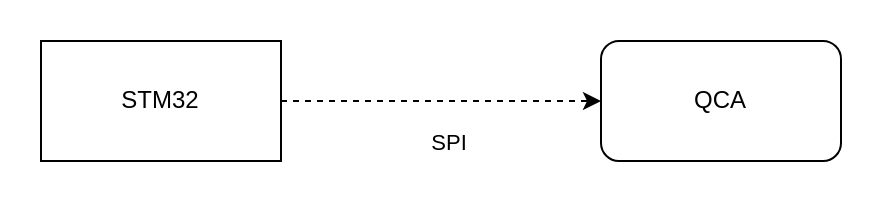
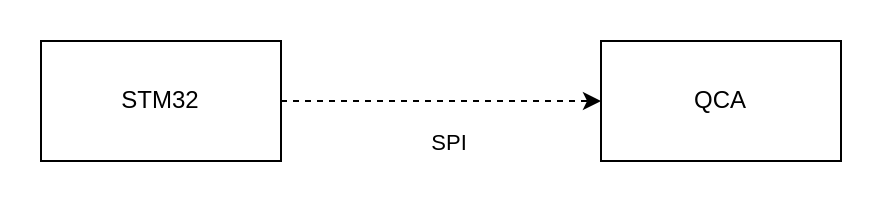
- <mxCell id="5" value="QCA" style="whiteSpace=wrap;html=1;rounded=1;" vertex="1" parent="1"><mxGeometry x="300" y="20" width="120" height="60" as="geometry" /></mxCell>
+ <mxCell id="5" value="QCA" style="rounded=0;whiteSpace=wrap;html=1;" vertex="1" parent="1"><mxGeometry x="300" y="20" width="120" height="60" as="geometry" /></mxCell>
